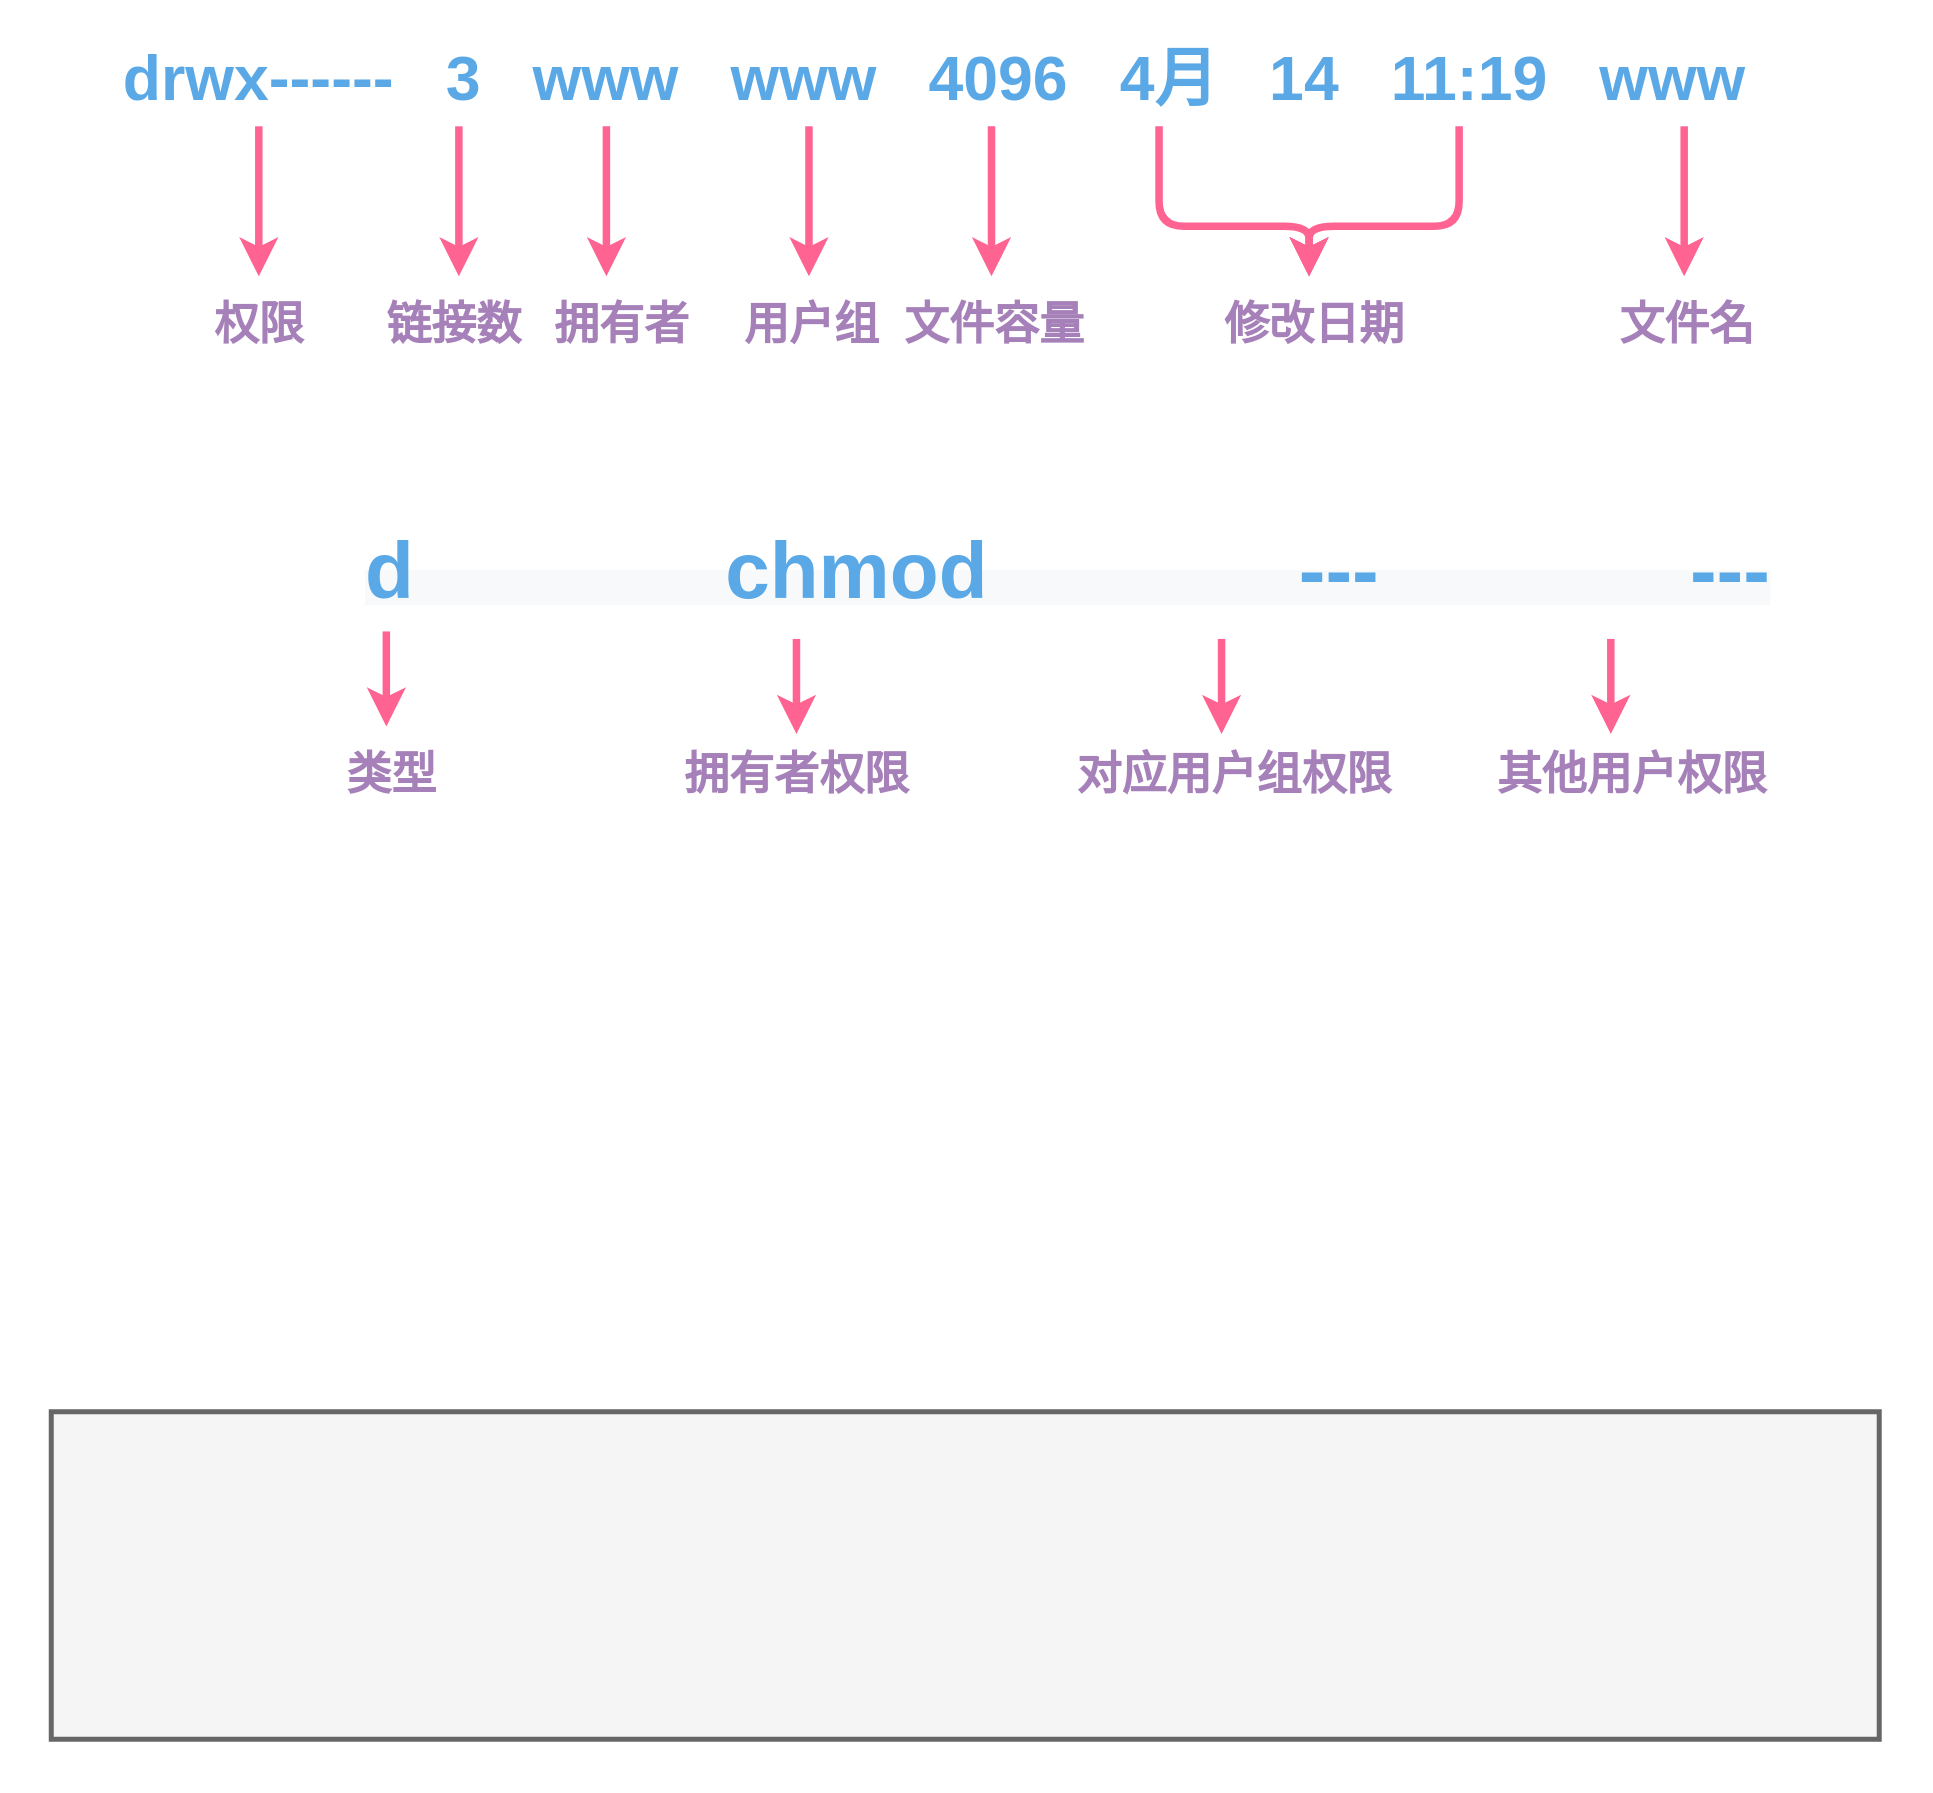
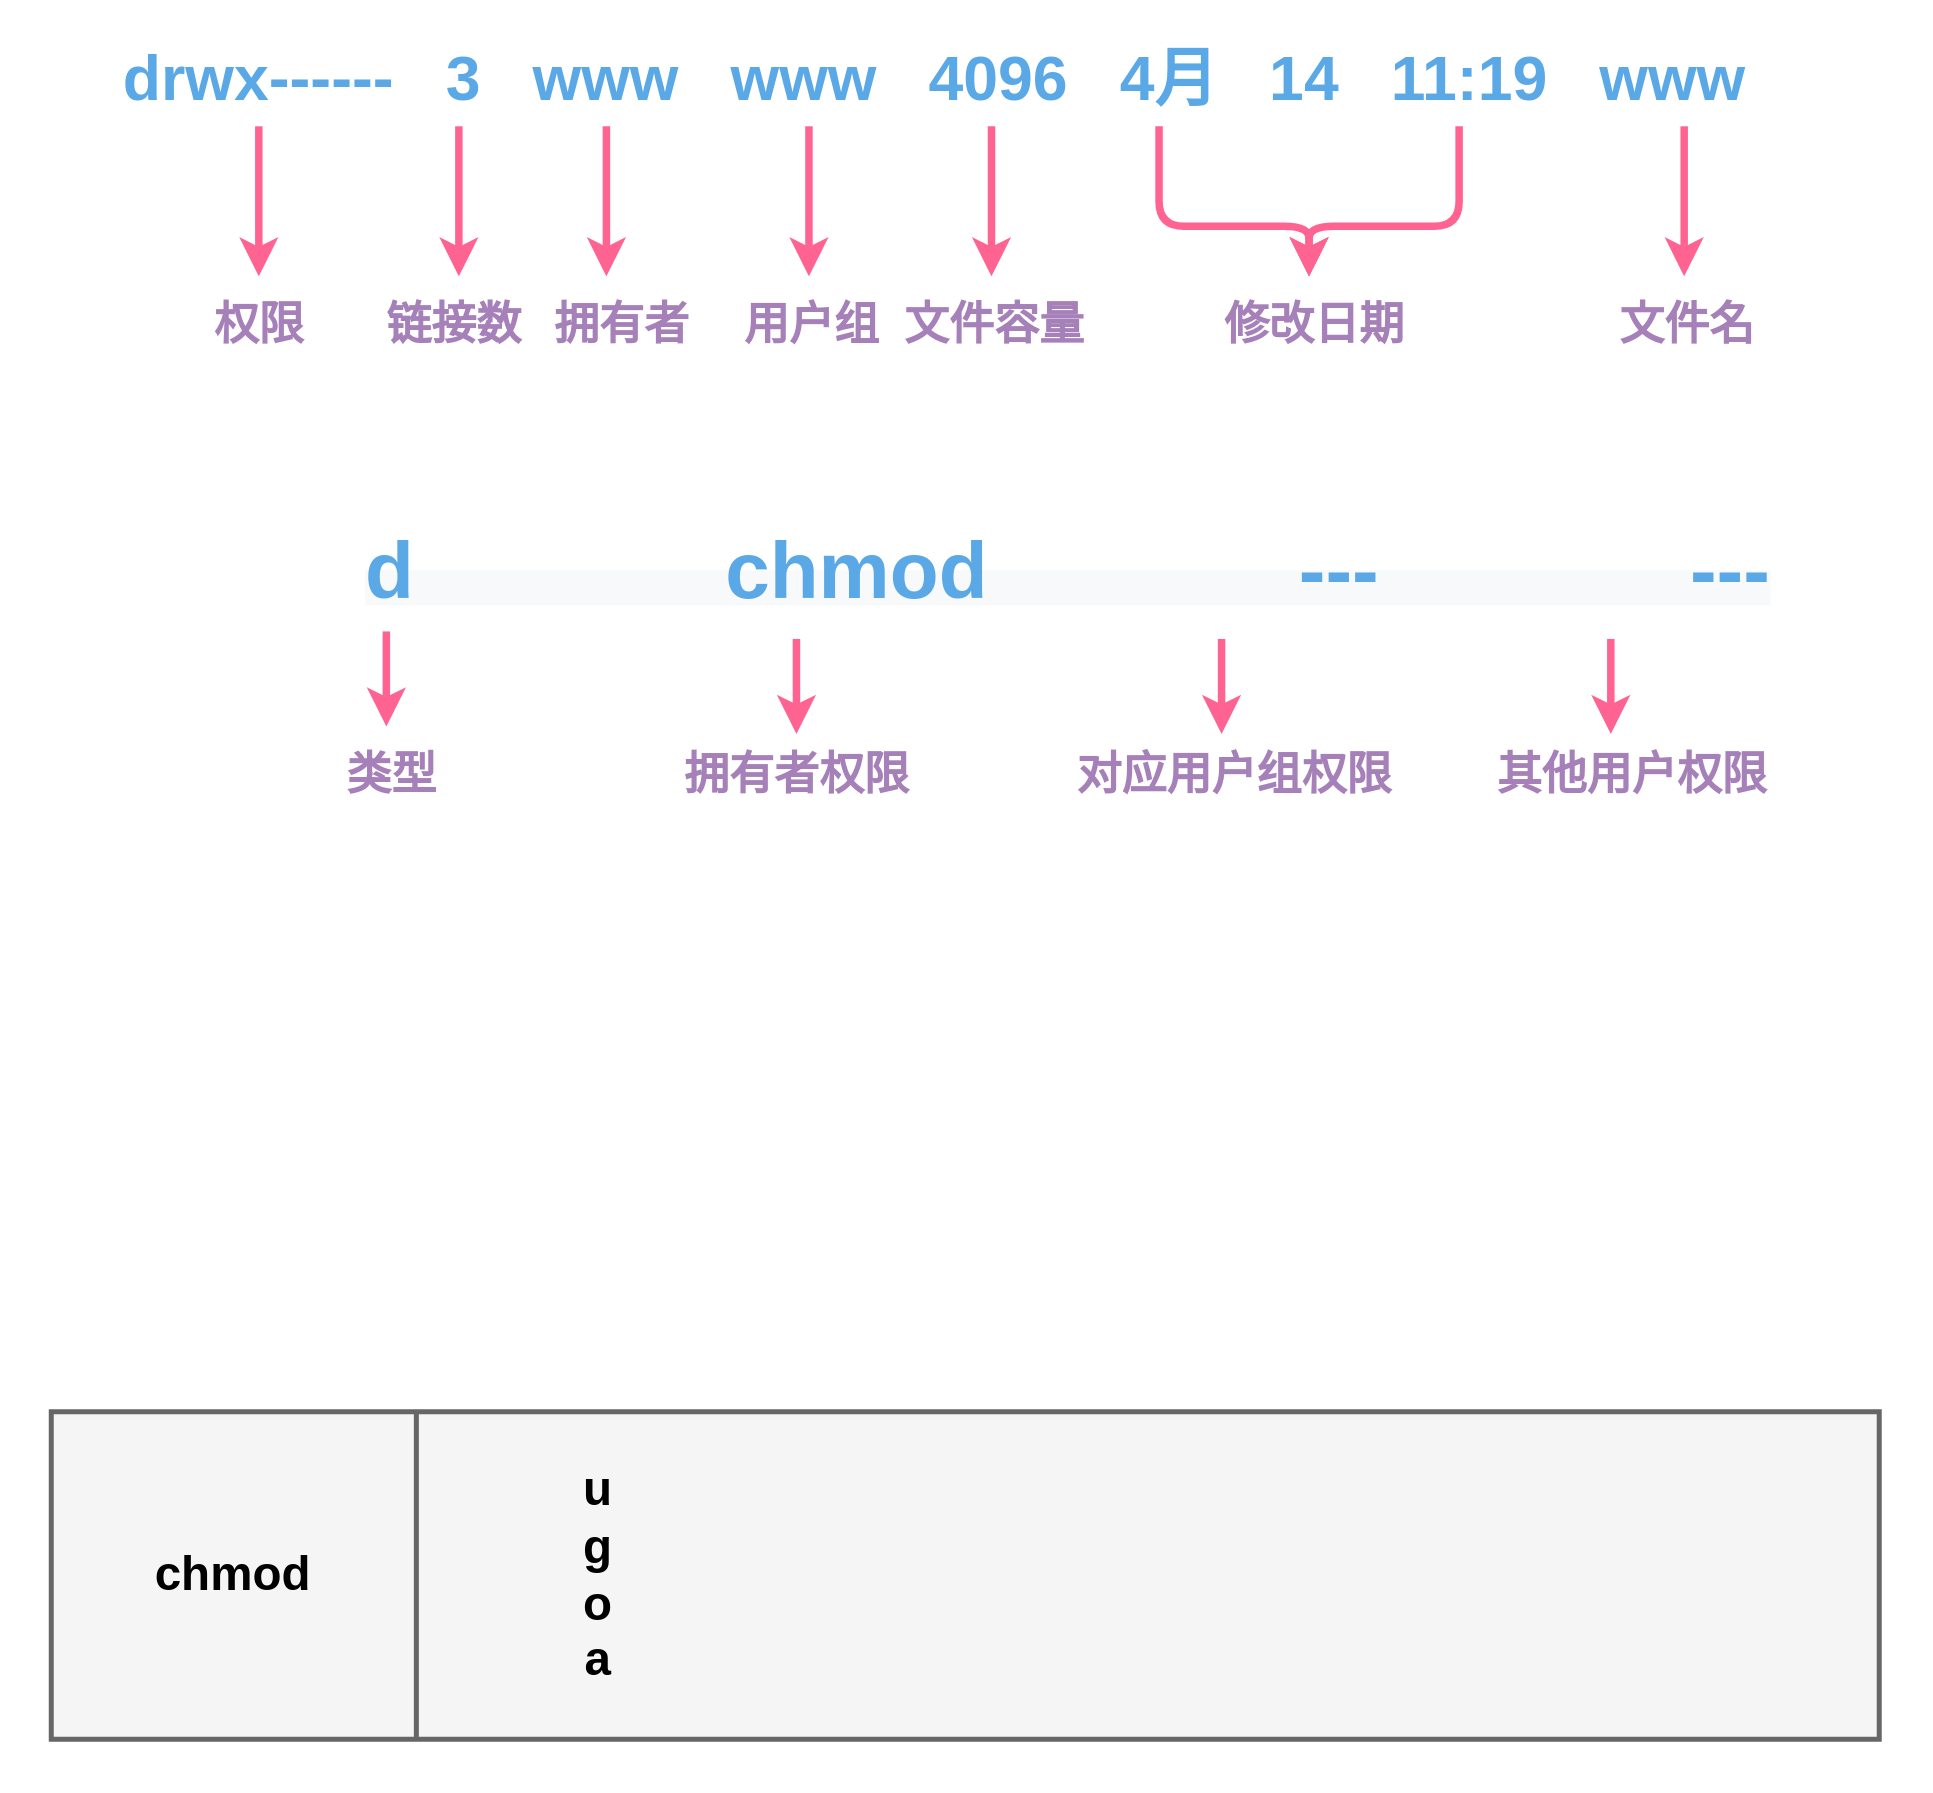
+ <mxCell id="30" value="chmod" style="shape=partialRectangle;html=1;whiteSpace=wrap;connectable=0;overflow=hidden;fillColor=none;top=0;left=0;bottom=0;right=0;noLabel=0;backgroundOutline=0;fontSize=19;fontStyle=1" vertex="1" parent="29"><mxGeometry width="146" height="131" as="geometry" /></mxCell>
+ <mxCell id="31" value="u&lt;br style=&quot;font-size: 19px&quot;&gt;g&lt;br style=&quot;font-size: 19px&quot;&gt;o&lt;br style=&quot;font-size: 19px&quot;&gt;a" style="shape=partialRectangle;html=1;whiteSpace=wrap;connectable=0;overflow=hidden;fillColor=none;top=0;left=0;bottom=0;right=0;fontSize=19;fontStyle=1" vertex="1" parent="29"><mxGeometry x="146" width="146" height="131" as="geometry" /></mxCell>
